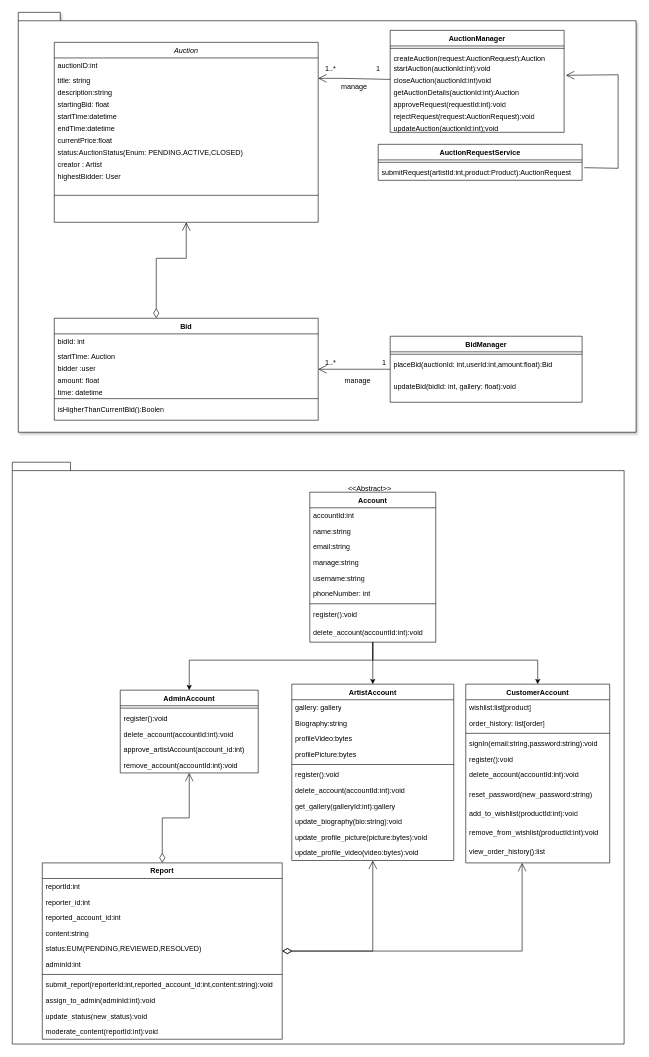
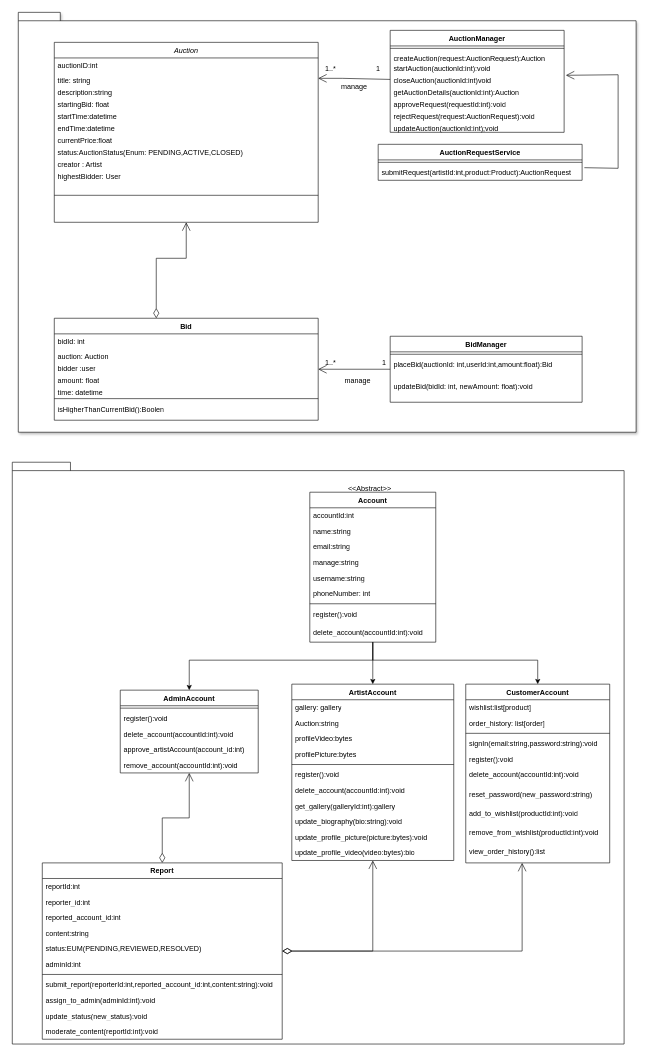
- <mxCell id="33" value="startTime: Auction&lt;br&gt;" style="text;strokeColor=none;fillColor=none;align=left;verticalAlign=top;spacingLeft=4;spacingRight=4;overflow=hidden;rotatable=0;points=[[0,0.5],[1,0.5]];portConstraint=eastwest;whiteSpace=wrap;html=1;" parent="31" vertex="1"><mxGeometry y="50" width="440" height="20" as="geometry" /></mxCell>
+ <mxCell id="33" value="auction: Auction&lt;br&gt;" style="text;strokeColor=none;fillColor=none;align=left;verticalAlign=top;spacingLeft=4;spacingRight=4;overflow=hidden;rotatable=0;points=[[0,0.5],[1,0.5]];portConstraint=eastwest;whiteSpace=wrap;html=1;" parent="31" vertex="1"><mxGeometry y="50" width="440" height="20" as="geometry" /></mxCell>
- <mxCell id="27" value="updateBid(bidId: int, gallery: float):void" style="text;strokeColor=none;fillColor=none;align=left;verticalAlign=top;spacingLeft=4;spacingRight=4;overflow=hidden;rotatable=0;points=[[0,0.5],[1,0.5]];portConstraint=eastwest;whiteSpace=wrap;html=1;" parent="24" vertex="1"><mxGeometry y="70" width="320" height="40" as="geometry" /></mxCell>
+ <mxCell id="27" value="updateBid(bidId: int, newAmount: float):void" style="text;strokeColor=none;fillColor=none;align=left;verticalAlign=top;spacingLeft=4;spacingRight=4;overflow=hidden;rotatable=0;points=[[0,0.5],[1,0.5]];portConstraint=eastwest;whiteSpace=wrap;html=1;" parent="24" vertex="1"><mxGeometry y="70" width="320" height="40" as="geometry" /></mxCell>
- <mxCell id="64" value="Biography:string" style="text;strokeColor=none;fillColor=none;align=left;verticalAlign=top;spacingLeft=4;spacingRight=4;overflow=hidden;rotatable=0;points=[[0,0.5],[1,0.5]];portConstraint=eastwest;whiteSpace=wrap;html=1;" vertex="1" parent="62"><mxGeometry y="52" width="270" height="26" as="geometry" /></mxCell>
+ <mxCell id="64" value="Auction:string" style="text;strokeColor=none;fillColor=none;align=left;verticalAlign=top;spacingLeft=4;spacingRight=4;overflow=hidden;rotatable=0;points=[[0,0.5],[1,0.5]];portConstraint=eastwest;whiteSpace=wrap;html=1;" vertex="1" parent="62"><mxGeometry y="52" width="270" height="26" as="geometry" /></mxCell>
- <mxCell id="73" value="update_profile_video(video:bytes):void" style="text;strokeColor=none;fillColor=none;align=left;verticalAlign=top;spacingLeft=4;spacingRight=4;overflow=hidden;rotatable=0;points=[[0,0.5],[1,0.5]];portConstraint=eastwest;whiteSpace=wrap;html=1;" vertex="1" parent="62"><mxGeometry y="268" width="270" height="26" as="geometry" /></mxCell>
+ <mxCell id="73" value="update_profile_video(video:bytes):bio" style="text;strokeColor=none;fillColor=none;align=left;verticalAlign=top;spacingLeft=4;spacingRight=4;overflow=hidden;rotatable=0;points=[[0,0.5],[1,0.5]];portConstraint=eastwest;whiteSpace=wrap;html=1;" vertex="1" parent="62"><mxGeometry y="268" width="270" height="26" as="geometry" /></mxCell>
